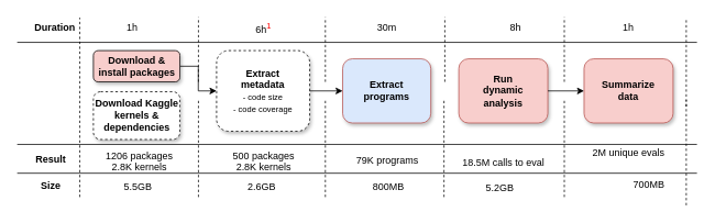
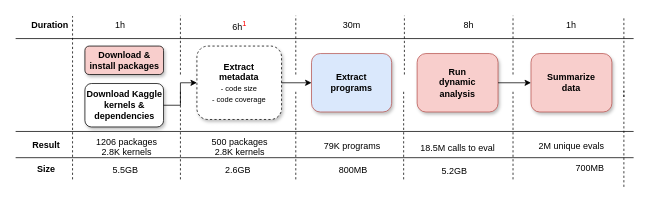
- <mxCell id="2" style="edgeStyle=orthogonalEdgeStyle;rounded=0;orthogonalLoop=1;jettySize=auto;html=1;exitX=1;exitY=0.5;exitDx=0;exitDy=0;entryX=0;entryY=0.5;entryDx=0;entryDy=0;" edge="1" parent="1" source="3" target="4"><mxGeometry relative="1" as="geometry" /></mxCell>
- <mxCell id="40" value="Download Kaggle kernels &amp;amp; dependencies" style="whiteSpace=wrap;html=1;rounded=1;shadow=1;fontStyle=1;dashed=1;" vertex="1" parent="1"><mxGeometry x="112.5" y="111" width="105" height="58" as="geometry" /></mxCell>
+ <mxCell id="40" value="Download Kaggle kernels &amp;amp; dependencies" style="whiteSpace=wrap;html=1;rounded=1;shadow=1;fontStyle=1" vertex="1" parent="1"><mxGeometry x="112.5" y="111" width="105" height="58" as="geometry" /></mxCell>
+ <mxCell id="41" style="edgeStyle=orthogonalEdgeStyle;rounded=0;orthogonalLoop=1;jettySize=auto;html=1;exitX=1;exitY=0.5;exitDx=0;exitDy=0;entryX=0;entryY=0.5;entryDx=0;entryDy=0;" edge="1" parent="1" source="40" target="4"><mxGeometry relative="1" as="geometry"><mxPoint x="227.5" y="100" as="sourcePoint" /><mxPoint x="272" y="120" as="targetPoint" /><Array as="points"><mxPoint x="240" y="140" /><mxPoint x="240" y="110" /></Array></mxGeometry></mxCell>
- <mxCell id="30" value="2M unique evals" style="text;html=1;align=right;" vertex="1" parent="1"><mxGeometry x="697" y="171" width="110" height="24" as="geometry" /></mxCell>
+ <mxCell id="30" value="2M unique evals" style="text;html=1;align=right;" vertex="1" parent="1"><mxGeometry x="697" y="181" width="110" height="24" as="geometry" /></mxCell>
